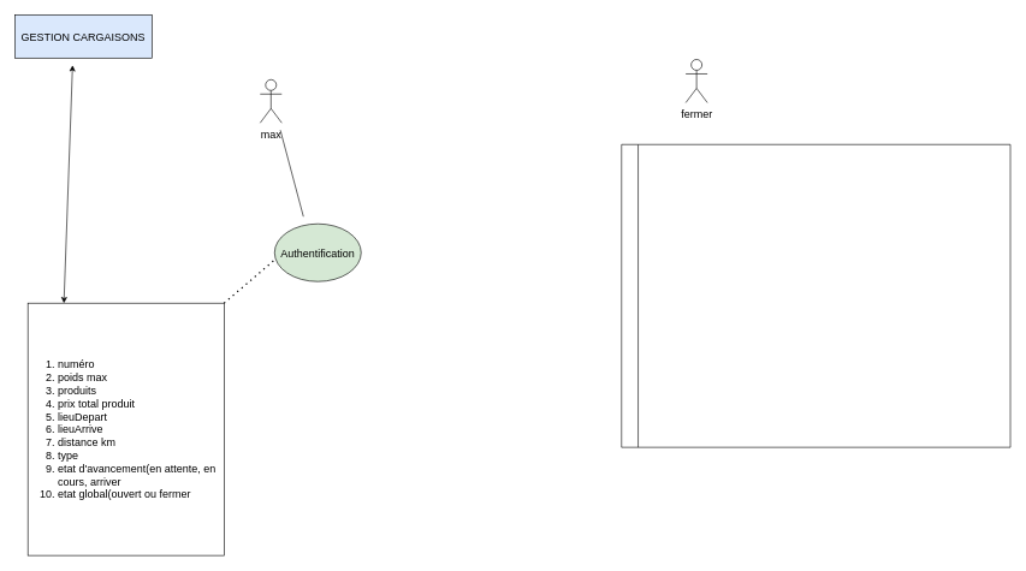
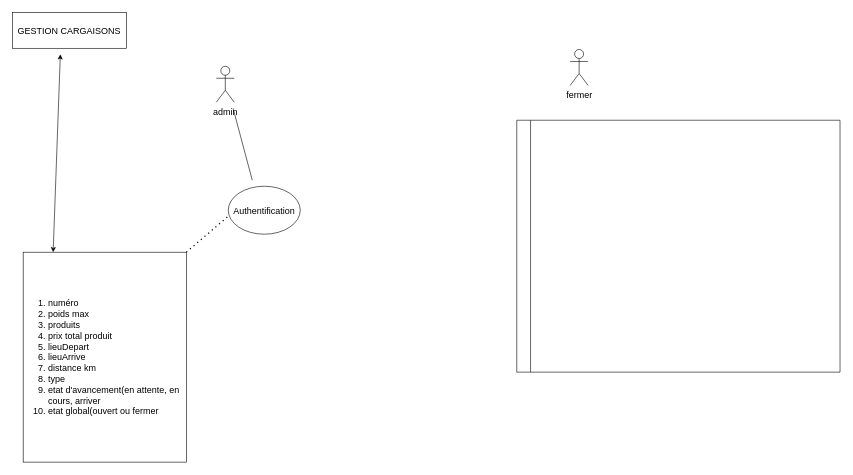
- <mxCell id="2" value="&lt;font style=&quot;font-size: 15px;&quot;&gt;GESTION CARGAISONS&lt;/font&gt;" style="rounded=0;whiteSpace=wrap;html=1;fillColor=#dae8fc;" vertex="1" parent="1"><mxGeometry x="20" y="20" width="190" height="60" as="geometry" /></mxCell>
+ <mxCell id="2" value="&lt;font style=&quot;font-size: 15px;&quot;&gt;GESTION CARGAISONS&lt;/font&gt;" style="rounded=0;whiteSpace=wrap;html=1;" vertex="1" parent="1"><mxGeometry x="20" y="20" width="190" height="60" as="geometry" /></mxCell>
- <mxCell id="7" value="max" style="shape=umlActor;verticalLabelPosition=bottom;verticalAlign=top;html=1;outlineConnect=0;fontSize=15;" vertex="1" parent="1"><mxGeometry x="360" y="110" width="30" height="60" as="geometry" /></mxCell>
+ <mxCell id="7" value="admin" style="shape=umlActor;verticalLabelPosition=bottom;verticalAlign=top;html=1;outlineConnect=0;fontSize=15;" vertex="1" parent="1"><mxGeometry x="360" y="110" width="30" height="60" as="geometry" /></mxCell>
- <mxCell id="5" value="Authentification" style="ellipse;whiteSpace=wrap;html=1;fontSize=15;fillColor=#d5e8d4;" vertex="1" parent="1"><mxGeometry x="380" width="120" height="80" as="geometry" y="310" /></mxCell>
+ <mxCell id="5" value="Authentification" style="ellipse;whiteSpace=wrap;html=1;fontSize=15;" vertex="1" parent="1"><mxGeometry x="380" width="120" height="80" as="geometry" y="310" /></mxCell>
